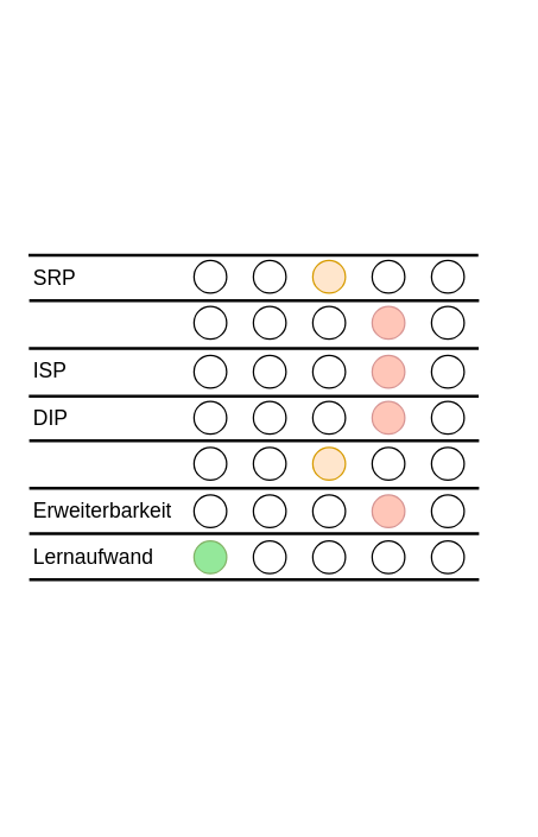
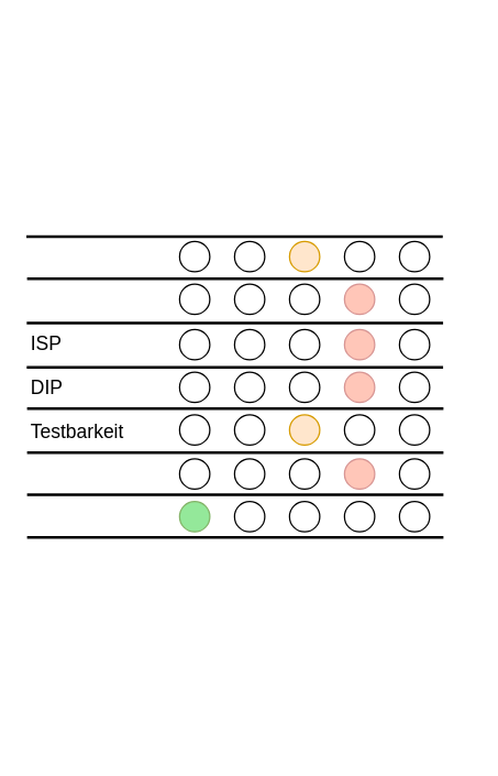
- <mxCell id="4" value="SRP" style="shape=partialRectangle;html=1;whiteSpace=wrap;connectable=0;fillColor=none;top=0;left=0;bottom=0;right=0;overflow=hidden;pointerEvents=1;fontSize=14;align=left;" parent="3" vertex="1"><mxGeometry width="100" height="32" as="geometry"><mxRectangle width="100" height="32" as="alternateBounds" /></mxGeometry></mxCell>
+ <mxCell id="15" value="Testbarkeit" style="shape=partialRectangle;html=1;whiteSpace=wrap;connectable=0;fillColor=none;top=0;left=0;bottom=0;right=0;overflow=hidden;pointerEvents=1;fontSize=14;align=left;strokeColor=none;" parent="14" vertex="1"><mxGeometry width="100" height="32" as="geometry"><mxRectangle width="100" height="32" as="alternateBounds" /></mxGeometry></mxCell>
- <mxCell id="18" value="Erweiterbarkeit" style="shape=partialRectangle;html=1;whiteSpace=wrap;connectable=0;fillColor=none;top=0;left=0;bottom=0;right=0;overflow=hidden;pointerEvents=1;fontSize=14;align=left;" parent="17" vertex="1"><mxGeometry width="100" height="30" as="geometry"><mxRectangle width="100" height="30" as="alternateBounds" /></mxGeometry></mxCell>
- <mxCell id="21" value="Lernaufwand" style="shape=partialRectangle;html=1;whiteSpace=wrap;connectable=0;fillColor=none;top=0;left=0;bottom=0;right=0;overflow=hidden;pointerEvents=1;fontSize=14;align=left;" parent="20" vertex="1"><mxGeometry width="100" height="32" as="geometry"><mxRectangle width="100" height="32" as="alternateBounds" /></mxGeometry></mxCell>
